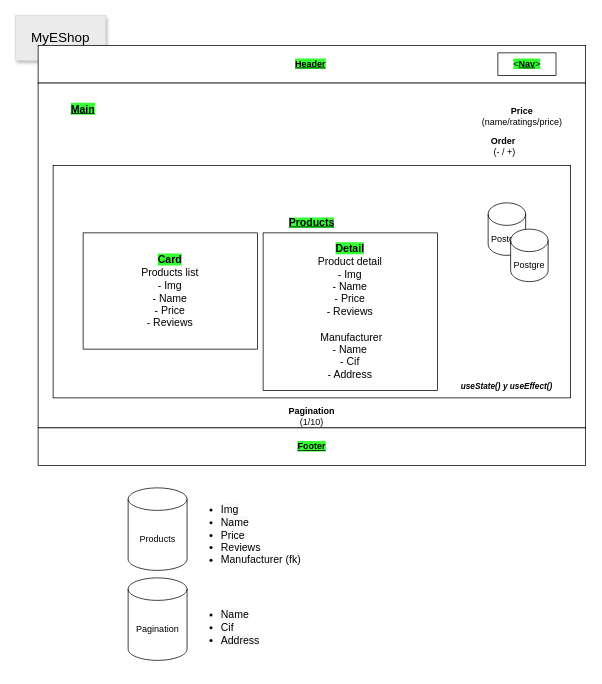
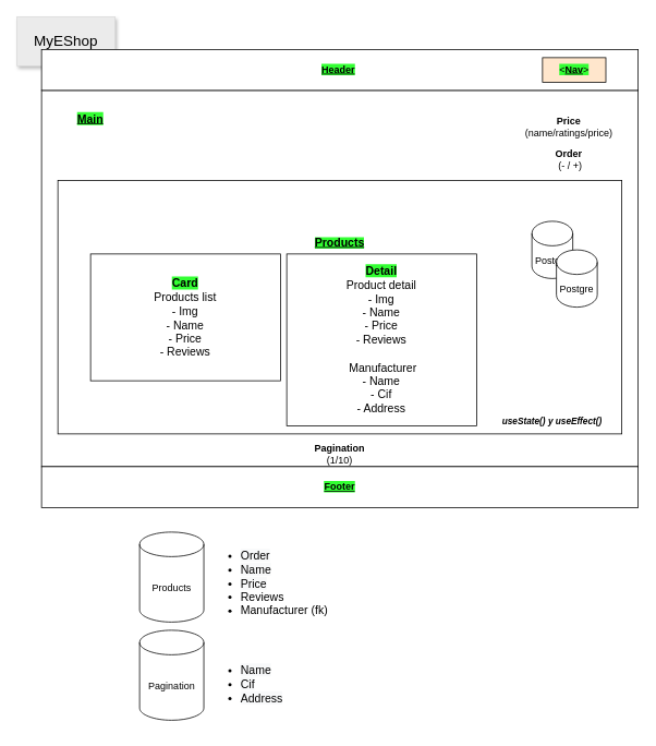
- <mxCell id="9" value="&lt;span style=&quot;background-color: rgb(51 , 255 , 51)&quot;&gt;&amp;lt;&lt;b&gt;&lt;u&gt;Nav&lt;/u&gt;&lt;/b&gt;&amp;gt;&lt;/span&gt;" style="rounded=0;whiteSpace=wrap;html=1;" vertex="1" parent="1"><mxGeometry x="663" y="70" width="77.5" height="30" as="geometry" /></mxCell>
+ <mxCell id="9" value="&lt;span style=&quot;background-color: rgb(51 , 255 , 51)&quot;&gt;&amp;lt;&lt;b&gt;&lt;u&gt;Nav&lt;/u&gt;&lt;/b&gt;&amp;gt;&lt;/span&gt;" style="rounded=0;whiteSpace=wrap;html=1;fillColor=#ffe6cc;" vertex="1" parent="1"><mxGeometry x="663" y="70" width="77.5" height="30" as="geometry" /></mxCell>
- <mxCell id="14" value="&lt;b&gt;Order&lt;br&gt;&lt;/b&gt;&amp;nbsp;(- / +)" style="text;html=1;strokeColor=none;fillColor=none;align=center;verticalAlign=middle;whiteSpace=wrap;rounded=0;" vertex="1" parent="1"><mxGeometry x="615" y="180" width="110.5" height="30" as="geometry" /></mxCell>
+ <mxCell id="14" value="&lt;b&gt;Order&lt;br&gt;&lt;/b&gt;&amp;nbsp;(- / +)" style="text;html=1;strokeColor=none;fillColor=none;align=center;verticalAlign=middle;whiteSpace=wrap;rounded=0;" vertex="1" parent="1"><mxGeometry x="640" y="180" width="110.5" height="30" as="geometry" /></mxCell>
- <mxCell id="19" value="&lt;ul&gt;&lt;li&gt;&lt;span style=&quot;color: rgb(0 , 0 , 0) ; font-family: &amp;#34;helvetica&amp;#34; ; font-size: 14px ; font-style: normal ; font-weight: 400 ; letter-spacing: normal ; text-align: center ; text-indent: 0px ; text-transform: none ; word-spacing: 0px ; background-color: rgb(248 , 249 , 250) ; display: inline ; float: none&quot;&gt;Img&lt;/span&gt;&lt;/li&gt;&lt;li&gt;&lt;span style=&quot;color: rgb(0 , 0 , 0) ; font-family: &amp;#34;helvetica&amp;#34; ; font-size: 14px ; font-style: normal ; font-weight: 400 ; letter-spacing: normal ; text-align: center ; text-indent: 0px ; text-transform: none ; word-spacing: 0px ; background-color: rgb(248 , 249 , 250) ; display: inline ; float: none&quot;&gt;Name&lt;/span&gt;&lt;/li&gt;&lt;li&gt;&lt;span style=&quot;color: rgb(0 , 0 , 0) ; font-family: &amp;#34;helvetica&amp;#34; ; font-size: 14px ; font-style: normal ; font-weight: 400 ; letter-spacing: normal ; text-align: center ; text-indent: 0px ; text-transform: none ; word-spacing: 0px ; background-color: rgb(248 , 249 , 250) ; display: inline ; float: none&quot;&gt;Price&lt;/span&gt;&lt;/li&gt;&lt;li&gt;Reviews&lt;/li&gt;&lt;li&gt;Manufacturer (fk)&lt;/li&gt;&lt;/ul&gt;" style="text;whiteSpace=wrap;html=1;fontSize=14;fontFamily=Helvetica;" vertex="1" parent="1"><mxGeometry x="252.4" y="650" width="177.6" height="100" as="geometry" /></mxCell>
+ <mxCell id="19" value="&lt;ul&gt;&lt;li&gt;&lt;span style=&quot;color: rgb(0 , 0 , 0) ; font-family: &amp;#34;helvetica&amp;#34; ; font-size: 14px ; font-style: normal ; font-weight: 400 ; letter-spacing: normal ; text-align: center ; text-indent: 0px ; text-transform: none ; word-spacing: 0px ; background-color: rgb(248 , 249 , 250) ; display: inline ; float: none&quot;&gt;Order&lt;/span&gt;&lt;/li&gt;&lt;li&gt;&lt;span style=&quot;color: rgb(0 , 0 , 0) ; font-family: &amp;#34;helvetica&amp;#34; ; font-size: 14px ; font-style: normal ; font-weight: 400 ; letter-spacing: normal ; text-align: center ; text-indent: 0px ; text-transform: none ; word-spacing: 0px ; background-color: rgb(248 , 249 , 250) ; display: inline ; float: none&quot;&gt;Name&lt;/span&gt;&lt;/li&gt;&lt;li&gt;&lt;span style=&quot;color: rgb(0 , 0 , 0) ; font-family: &amp;#34;helvetica&amp;#34; ; font-size: 14px ; font-style: normal ; font-weight: 400 ; letter-spacing: normal ; text-align: center ; text-indent: 0px ; text-transform: none ; word-spacing: 0px ; background-color: rgb(248 , 249 , 250) ; display: inline ; float: none&quot;&gt;Price&lt;/span&gt;&lt;/li&gt;&lt;li&gt;Reviews&lt;/li&gt;&lt;li&gt;Manufacturer (fk)&lt;/li&gt;&lt;/ul&gt;" style="text;whiteSpace=wrap;html=1;fontSize=14;fontFamily=Helvetica;" vertex="1" parent="1"><mxGeometry x="252.4" y="650" width="177.6" height="100" as="geometry" /></mxCell>
